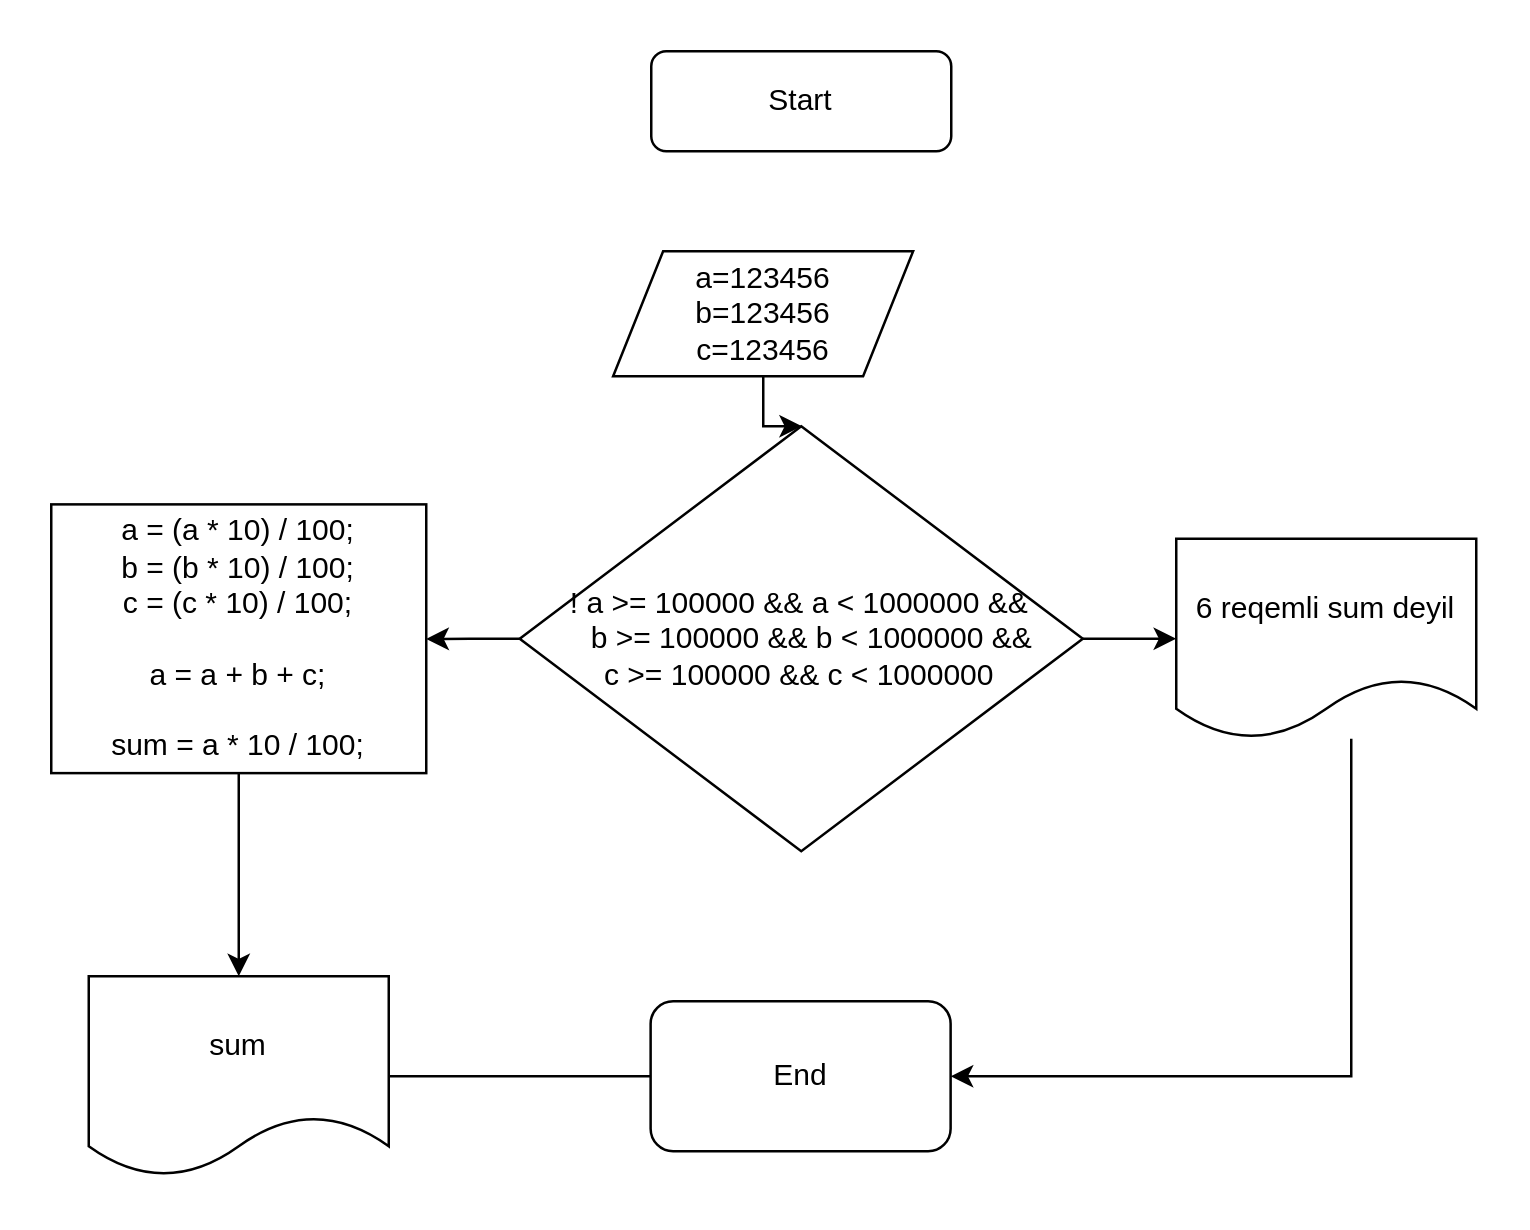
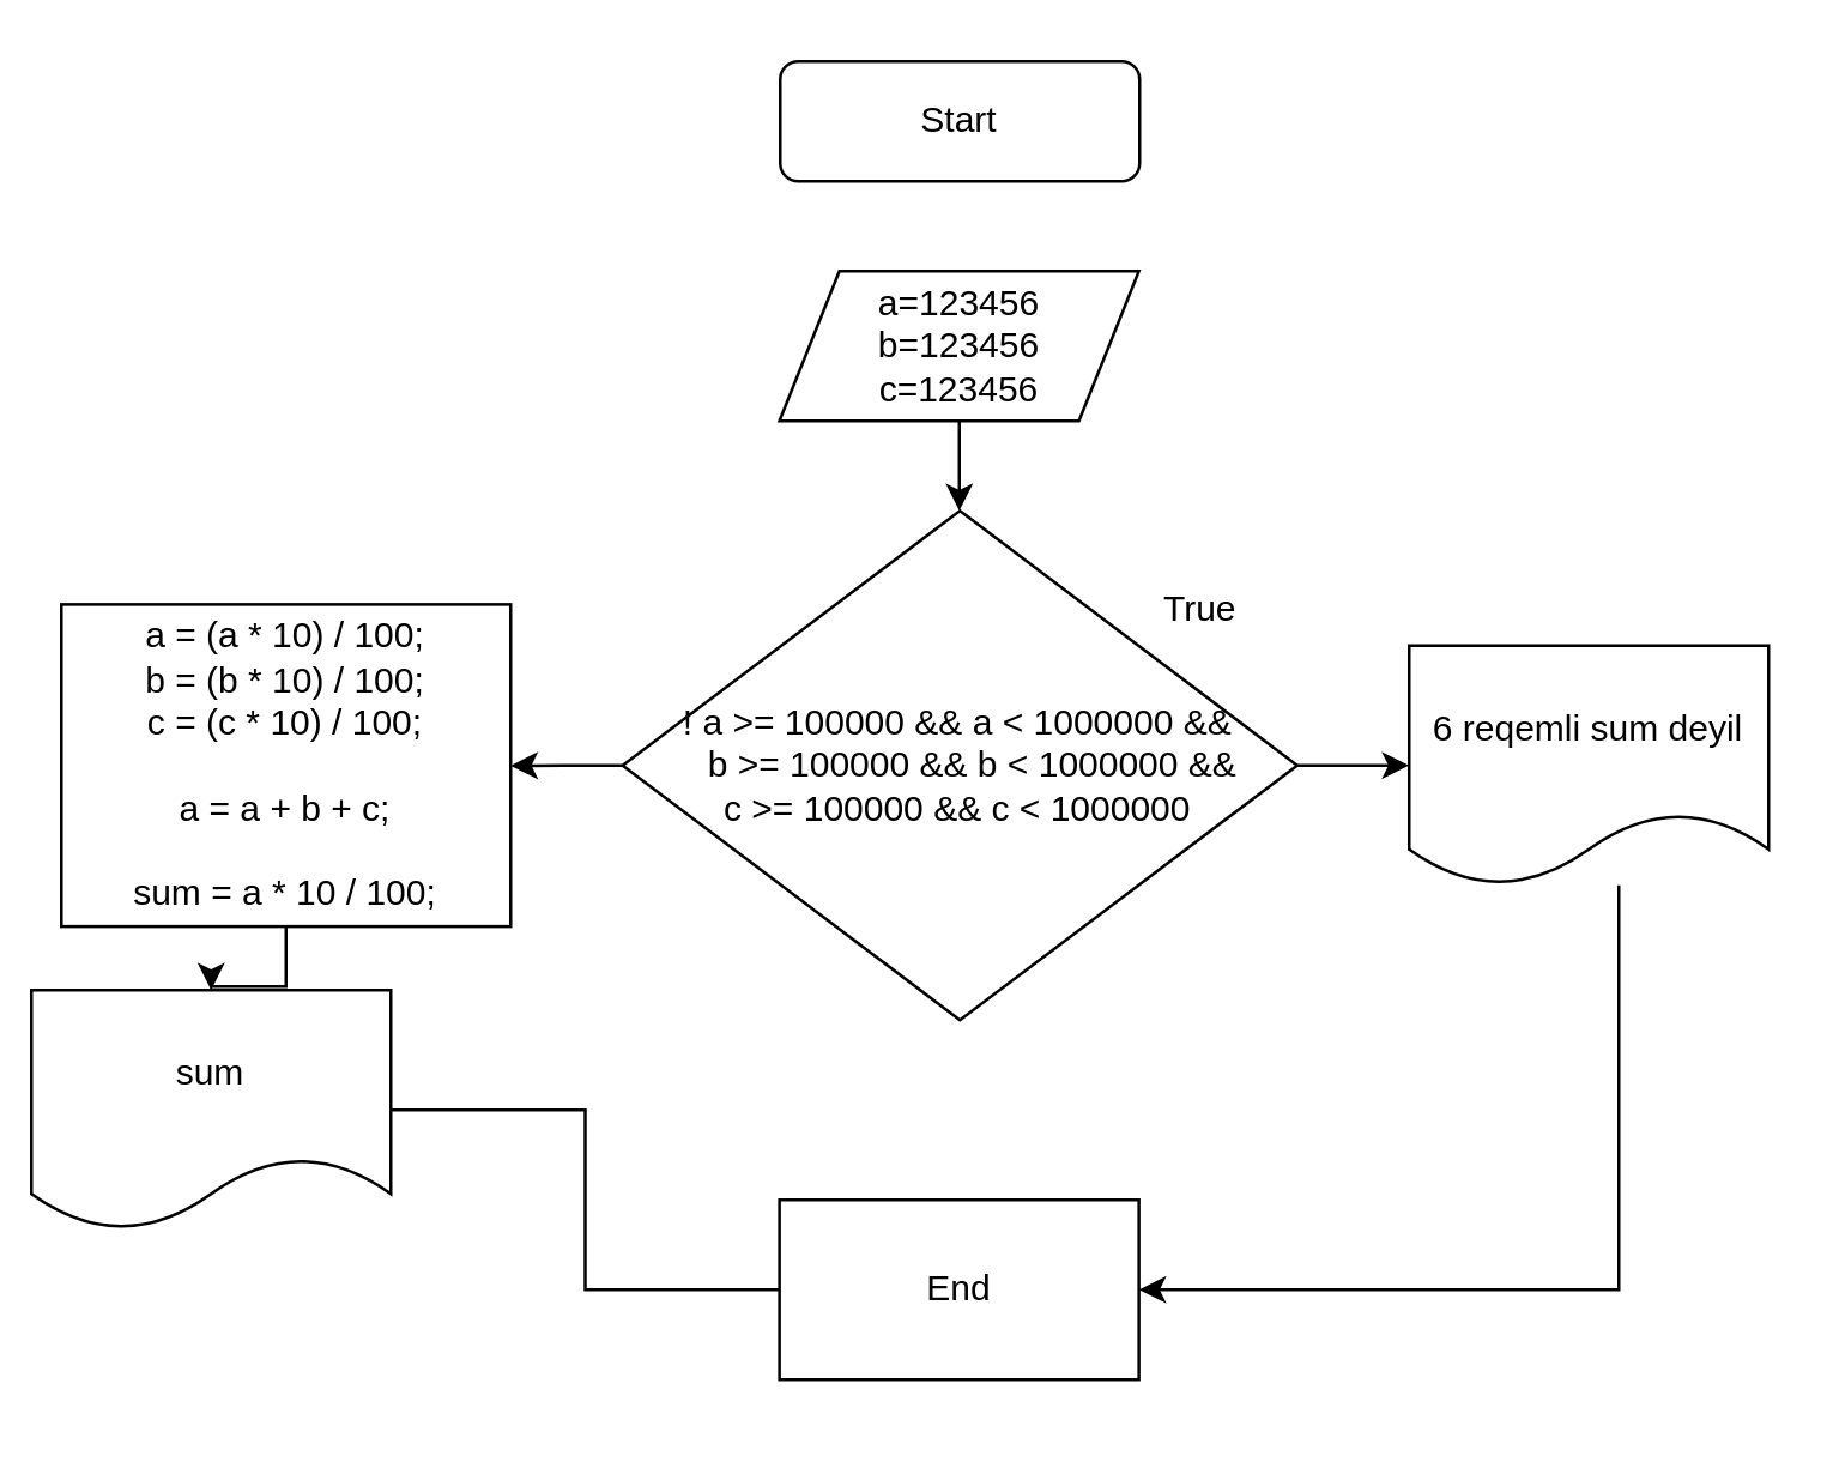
- <mxCell id="4" value="a=123456&lt;br&gt;b=123456&lt;br&gt;c=123456" style="shape=parallelogram;perimeter=parallelogramPerimeter;whiteSpace=wrap;html=1;fixedSize=1;" parent="1" vertex="1"><mxGeometry x="244.75" y="100" width="120" height="50" as="geometry" /></mxCell>
+ <mxCell id="4" value="a=123456&lt;br&gt;b=123456&lt;br&gt;c=123456" style="shape=parallelogram;perimeter=parallelogramPerimeter;whiteSpace=wrap;html=1;fixedSize=1;" parent="1" vertex="1"><mxGeometry x="259.75" y="90" width="120" height="50" as="geometry" /></mxCell>
+ <mxCell id="13" value="True" style="text;html=1;align=center;verticalAlign=middle;resizable=0;points=[];autosize=1;strokeColor=none;fillColor=none;" vertex="1" parent="1"><mxGeometry x="380" y="192.5" width="40" height="20" as="geometry" /></mxCell>
- <mxCell id="15" value="sum" style="shape=document;whiteSpace=wrap;html=1;boundedLbl=1;" vertex="1" parent="1"><mxGeometry x="35" y="390" width="120" height="80" as="geometry" /></mxCell>
+ <mxCell id="15" value="sum" style="shape=document;whiteSpace=wrap;html=1;boundedLbl=1;" vertex="1" parent="1"><mxGeometry x="10" y="330" width="120" height="80" as="geometry" /></mxCell>
- <mxCell id="12" value="End" style="rounded=1;whiteSpace=wrap;html=1;" vertex="1" parent="1"><mxGeometry x="259.75" y="400" width="120" height="60" as="geometry" /></mxCell>
+ <mxCell id="12" value="End" style="whiteSpace=wrap;html=1;rounded=0;" vertex="1" parent="1"><mxGeometry x="259.75" y="400" width="120" height="60" as="geometry" /></mxCell>
